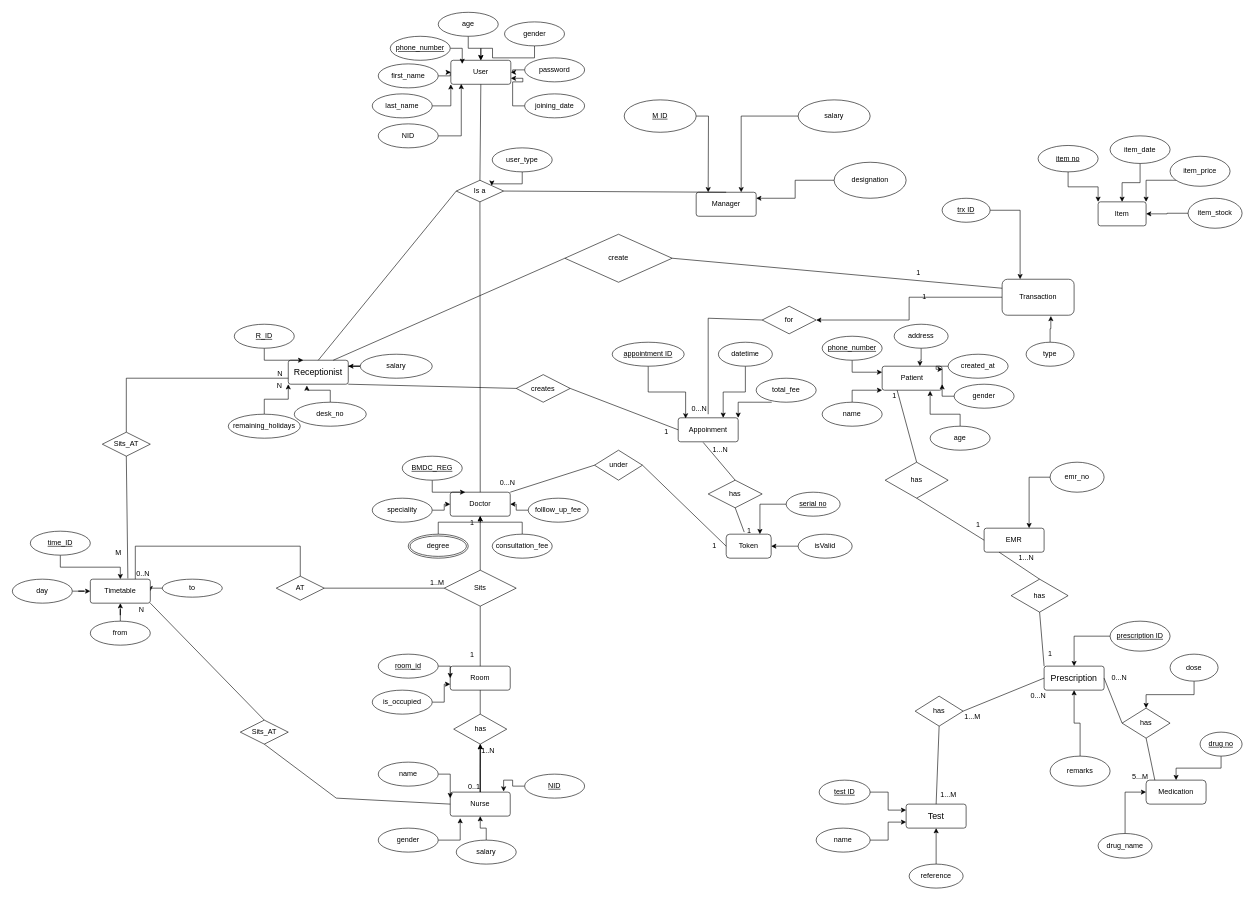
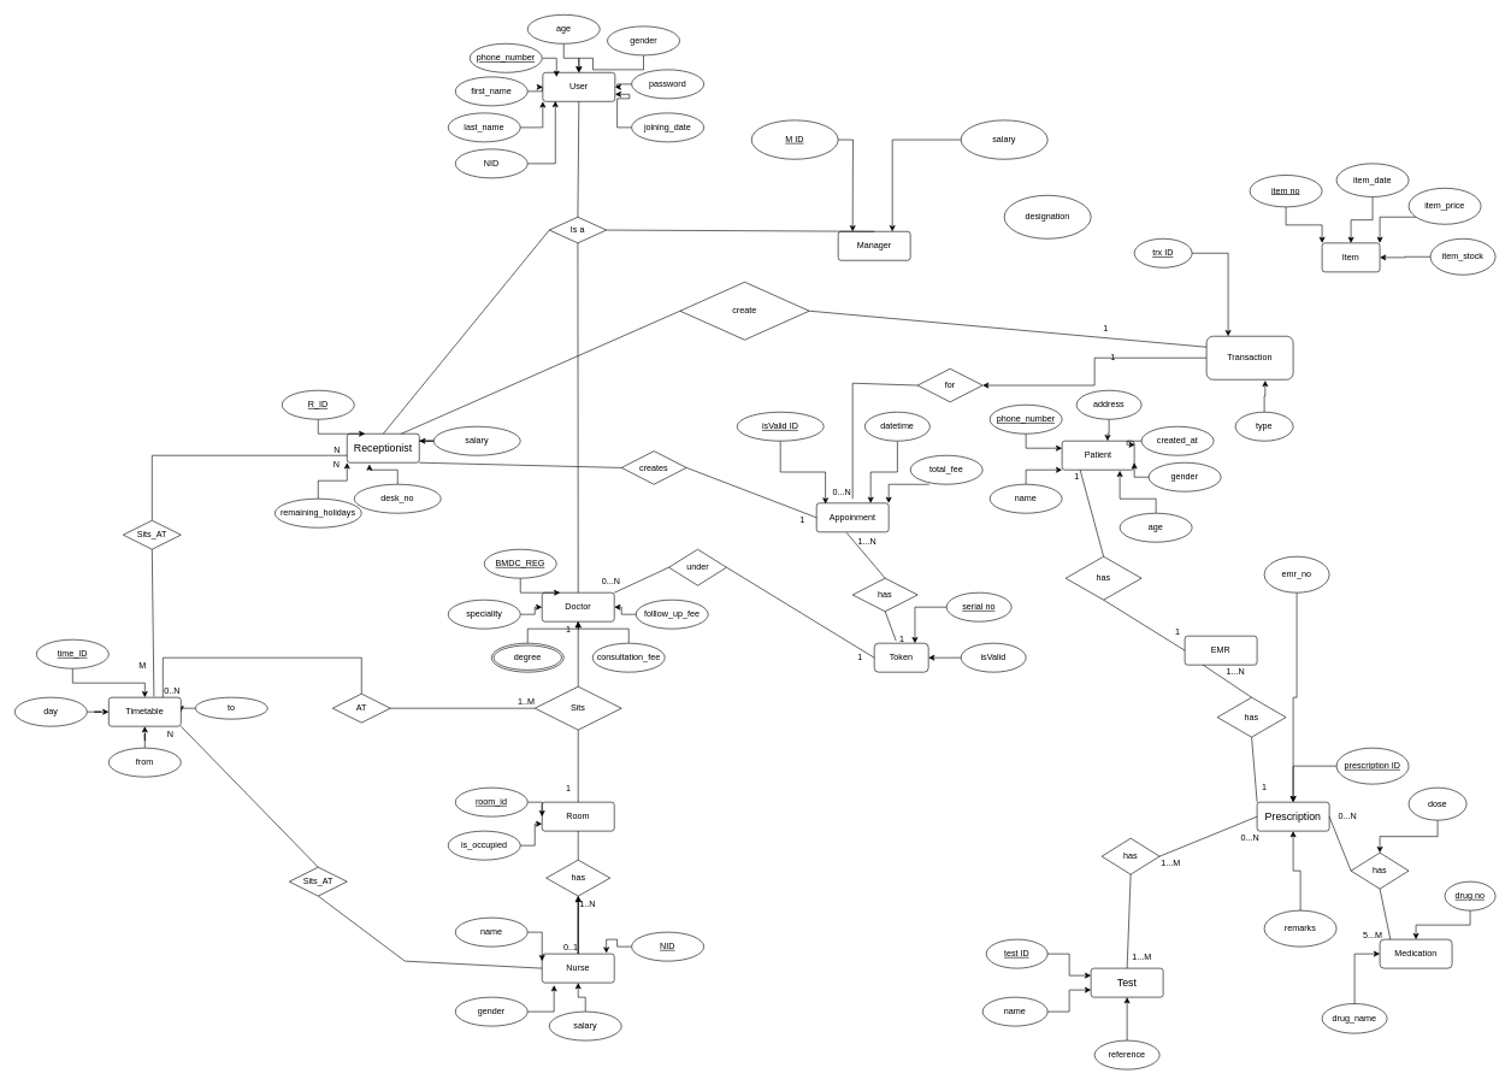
- <mxCell id="33" value="user_type" style="ellipse;whiteSpace=wrap;html=1;align=center;" parent="1" vertex="1"><mxGeometry x="820" y="246" width="100" height="40" as="geometry" /></mxCell>
- <mxCell id="123" style="edgeStyle=orthogonalEdgeStyle;rounded=0;orthogonalLoop=1;jettySize=auto;html=1;entryX=1;entryY=0.25;entryDx=0;entryDy=0;" edge="1" parent="1" source="124" target="6"><mxGeometry relative="1" as="geometry" /></mxCell>
- <mxCell id="32" style="edgeStyle=orthogonalEdgeStyle;rounded=0;orthogonalLoop=1;jettySize=auto;html=1;entryX=1;entryY=0;entryDx=0;entryDy=0;" parent="1" source="33" target="7" edge="1"><mxGeometry relative="1" as="geometry" /></mxCell>
- <mxCell id="137" value="&lt;u&gt;appointment ID&lt;/u&gt;" style="ellipse;whiteSpace=wrap;html=1;" vertex="1" parent="1"><mxGeometry x="1020" y="570" width="120" height="40" as="geometry" /></mxCell>
+ <mxCell id="137" value="&lt;u&gt;isValid ID&lt;/u&gt;" style="ellipse;whiteSpace=wrap;html=1;" vertex="1" parent="1"><mxGeometry x="1020" y="570" width="120" height="40" as="geometry" /></mxCell>
- <mxCell id="145" value="under" style="rhombus;whiteSpace=wrap;html=1;" vertex="1" parent="1"><mxGeometry x="990.5" y="750" width="80" height="50" as="geometry" /></mxCell>
+ <mxCell id="145" value="under" style="rhombus;whiteSpace=wrap;html=1;" vertex="1" parent="1"><mxGeometry x="925.5" y="760" width="80" height="50" as="geometry" /></mxCell>
- <mxCell id="172" style="edgeStyle=orthogonalEdgeStyle;rounded=0;orthogonalLoop=1;jettySize=auto;html=1;entryX=0.75;entryY=0;entryDx=0;entryDy=0;" edge="1" parent="1" source="173" target="12"><mxGeometry relative="1" as="geometry" /></mxCell>
+ <mxCell id="172" style="edgeStyle=orthogonalEdgeStyle;rounded=0;orthogonalLoop=1;jettySize=auto;html=1;" edge="1" parent="1" source="173" target="14"><mxGeometry relative="1" as="geometry" /></mxCell>
